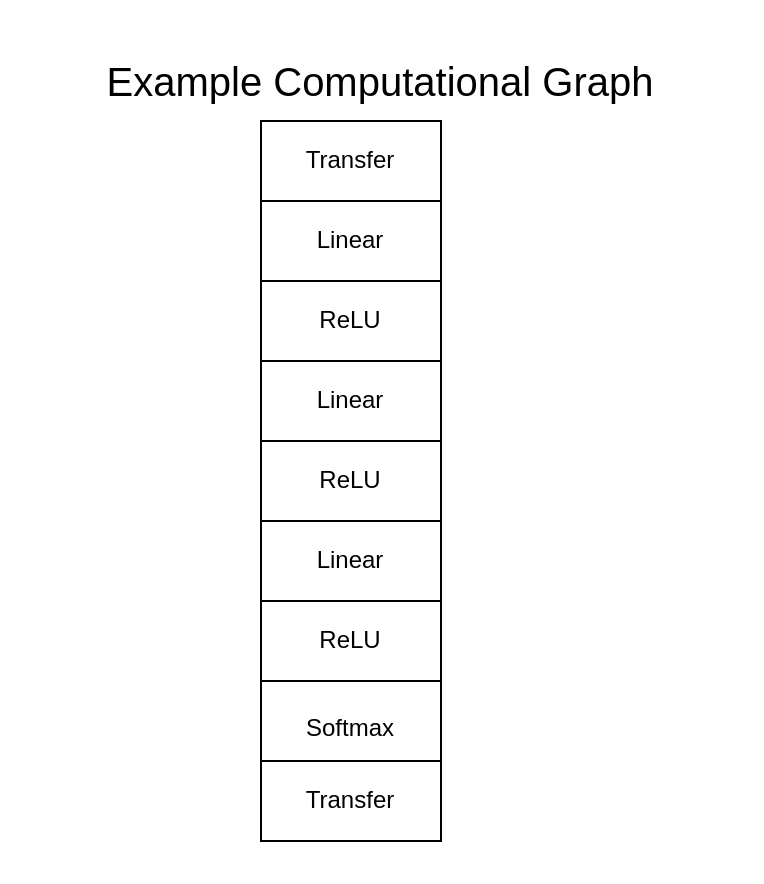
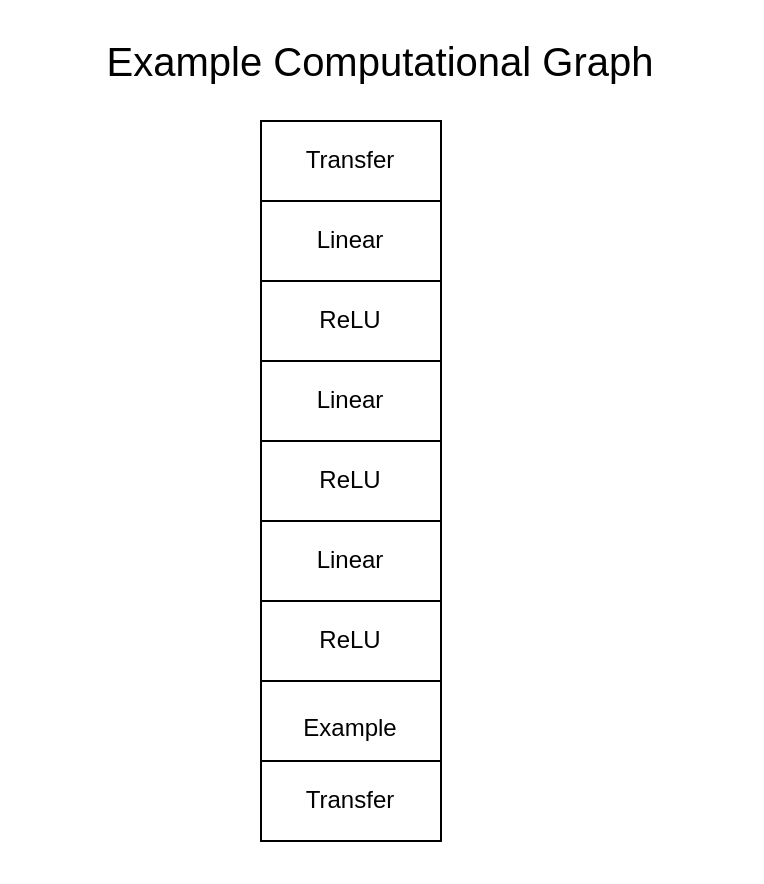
- <mxCell id="21" value="&lt;font style=&quot;font-size: 20px;&quot;&gt;Example Computational Graph&lt;br&gt;&lt;/font&gt;" style="text;html=1;strokeColor=none;fillColor=none;align=center;verticalAlign=middle;whiteSpace=wrap;rounded=0;" vertex="1" parent="1"><mxGeometry width="340" height="40" as="geometry" x="20" y="20" /></mxCell>
+ <mxCell id="21" value="&lt;font style=&quot;font-size: 20px;&quot;&gt;Example Computational Graph&lt;br&gt;&lt;/font&gt;" style="text;html=1;strokeColor=none;fillColor=none;align=center;verticalAlign=middle;whiteSpace=wrap;rounded=0;" vertex="1" parent="1"><mxGeometry x="20" y="10" width="340" height="40" as="geometry" /></mxCell>
- <mxCell id="18" value="&#10;Softmax&#10;&#10;" style="shape=partialRectangle;html=1;whiteSpace=wrap;connectable=0;strokeColor=inherit;overflow=hidden;fillColor=none;top=0;left=0;bottom=0;right=0;pointerEvents=1;" vertex="1" parent="17"><mxGeometry width="90" height="40" as="geometry"><mxRectangle width="90" height="40" as="alternateBounds" /></mxGeometry></mxCell>
+ <mxCell id="18" value="&#10;Example&#10;&#10;" style="shape=partialRectangle;html=1;whiteSpace=wrap;connectable=0;strokeColor=inherit;overflow=hidden;fillColor=none;top=0;left=0;bottom=0;right=0;pointerEvents=1;" vertex="1" parent="17"><mxGeometry width="90" height="40" as="geometry"><mxRectangle width="90" height="40" as="alternateBounds" /></mxGeometry></mxCell>
